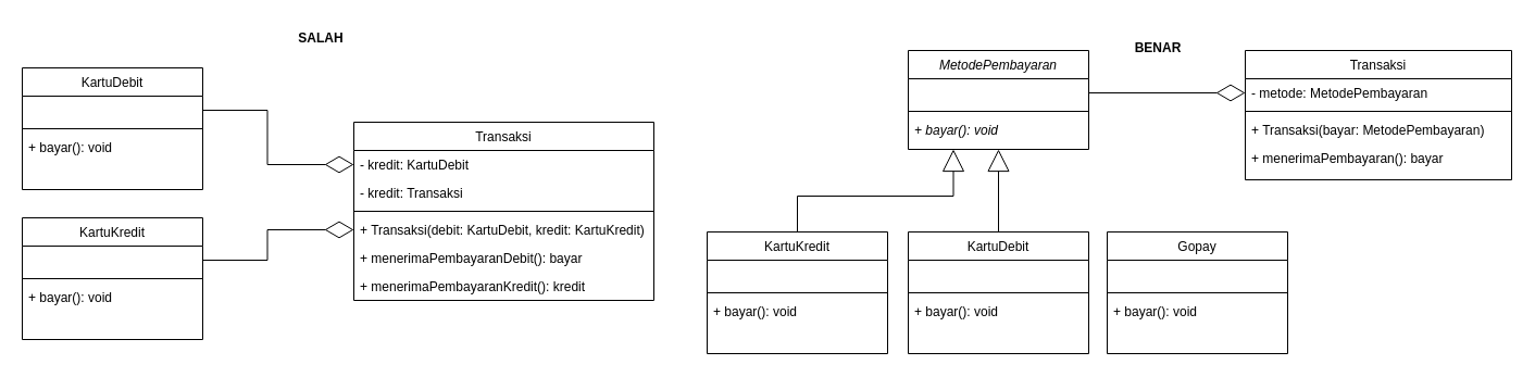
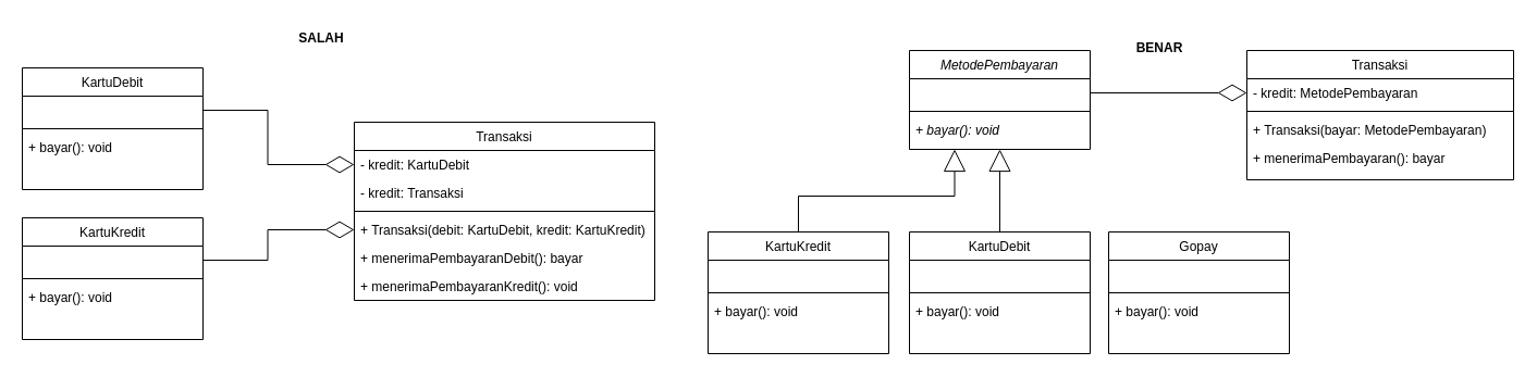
- <mxCell id="21" value="- metode: MetodePembayaran" style="text;align=left;verticalAlign=top;spacingLeft=4;spacingRight=4;overflow=hidden;rotatable=0;points=[[0,0.5],[1,0.5]];portConstraint=eastwest;" vertex="1" parent="20"><mxGeometry y="26" width="245" height="26" as="geometry" /></mxCell>
+ <mxCell id="21" value="- kredit: MetodePembayaran" style="text;align=left;verticalAlign=top;spacingLeft=4;spacingRight=4;overflow=hidden;rotatable=0;points=[[0,0.5],[1,0.5]];portConstraint=eastwest;" vertex="1" parent="20"><mxGeometry y="26" width="245" height="26" as="geometry" /></mxCell>
- <mxCell id="8" value="+ menerimaPembayaranKredit(): kredit" style="text;align=left;verticalAlign=top;spacingLeft=4;spacingRight=4;overflow=hidden;rotatable=0;points=[[0,0.5],[1,0.5]];portConstraint=eastwest;" vertex="1" parent="2"><mxGeometry y="138" width="276" height="26" as="geometry" /></mxCell>
+ <mxCell id="8" value="+ menerimaPembayaranKredit(): void" style="text;align=left;verticalAlign=top;spacingLeft=4;spacingRight=4;overflow=hidden;rotatable=0;points=[[0,0.5],[1,0.5]];portConstraint=eastwest;" vertex="1" parent="2"><mxGeometry y="138" width="276" height="26" as="geometry" /></mxCell>
